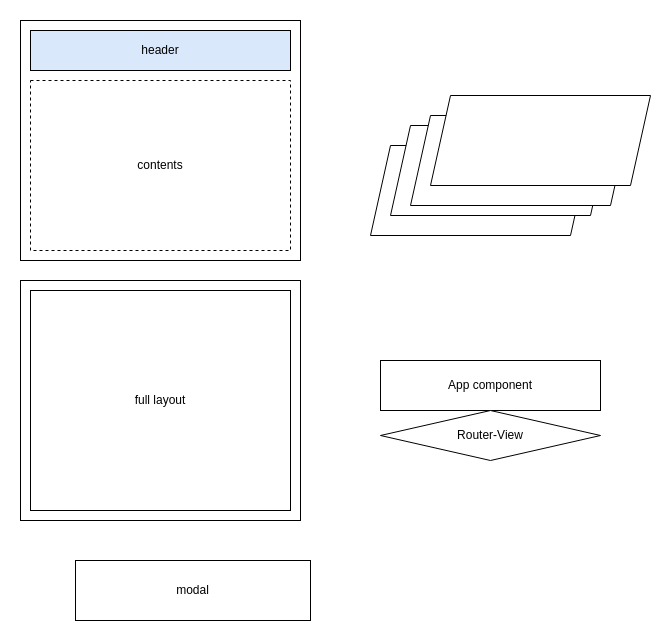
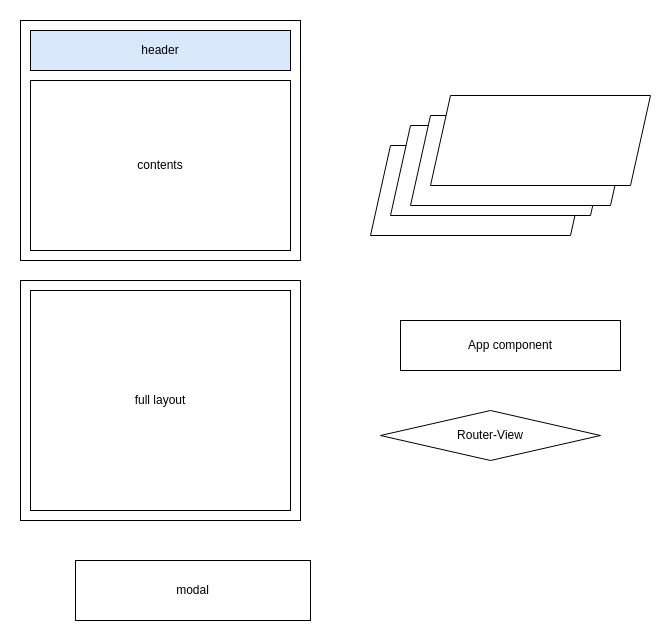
- <mxCell id="4" value="contents" style="rounded=0;whiteSpace=wrap;html=1;dashed=1;" vertex="1" parent="1"><mxGeometry x="30" y="80" width="260" height="170" as="geometry" /></mxCell>
+ <mxCell id="4" value="contents" style="rounded=0;whiteSpace=wrap;html=1;" vertex="1" parent="1"><mxGeometry x="30" y="80" width="260" height="170" as="geometry" /></mxCell>
- <mxCell id="12" value="App component" style="rounded=0;whiteSpace=wrap;html=1;" vertex="1" parent="1"><mxGeometry x="380" y="360" width="220" height="50" as="geometry" /></mxCell>
+ <mxCell id="12" value="App component" style="rounded=0;whiteSpace=wrap;html=1;" vertex="1" parent="1"><mxGeometry x="400" y="320" width="220" height="50" as="geometry" /></mxCell>
